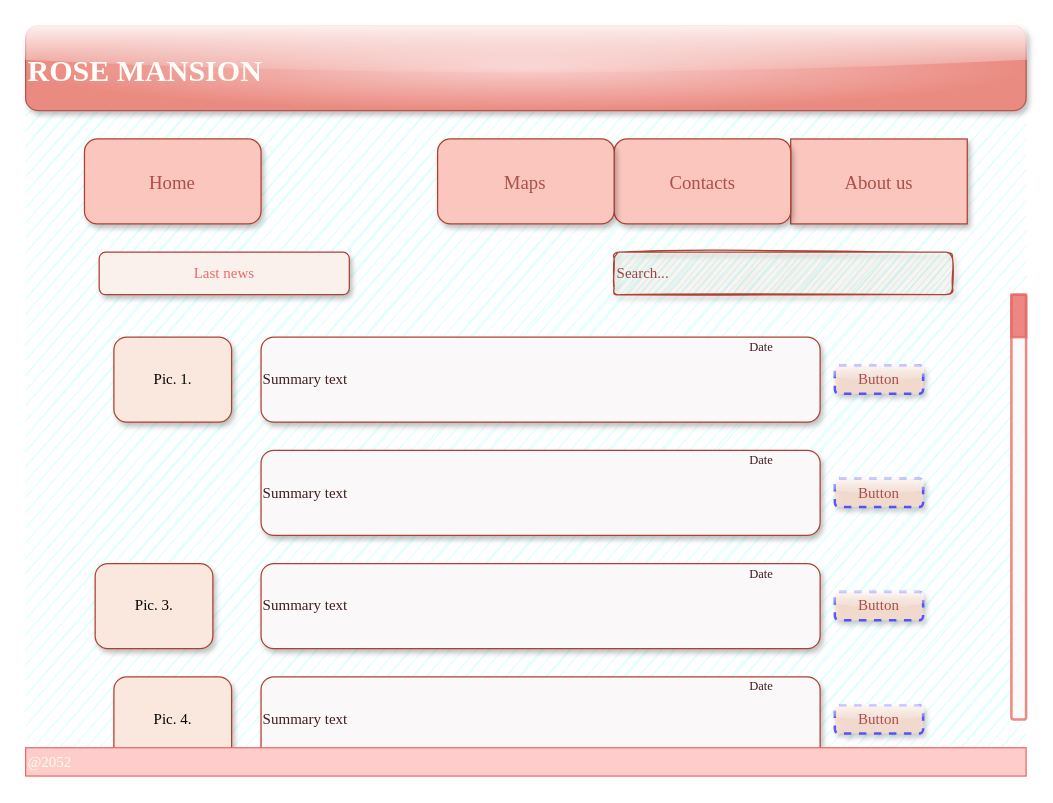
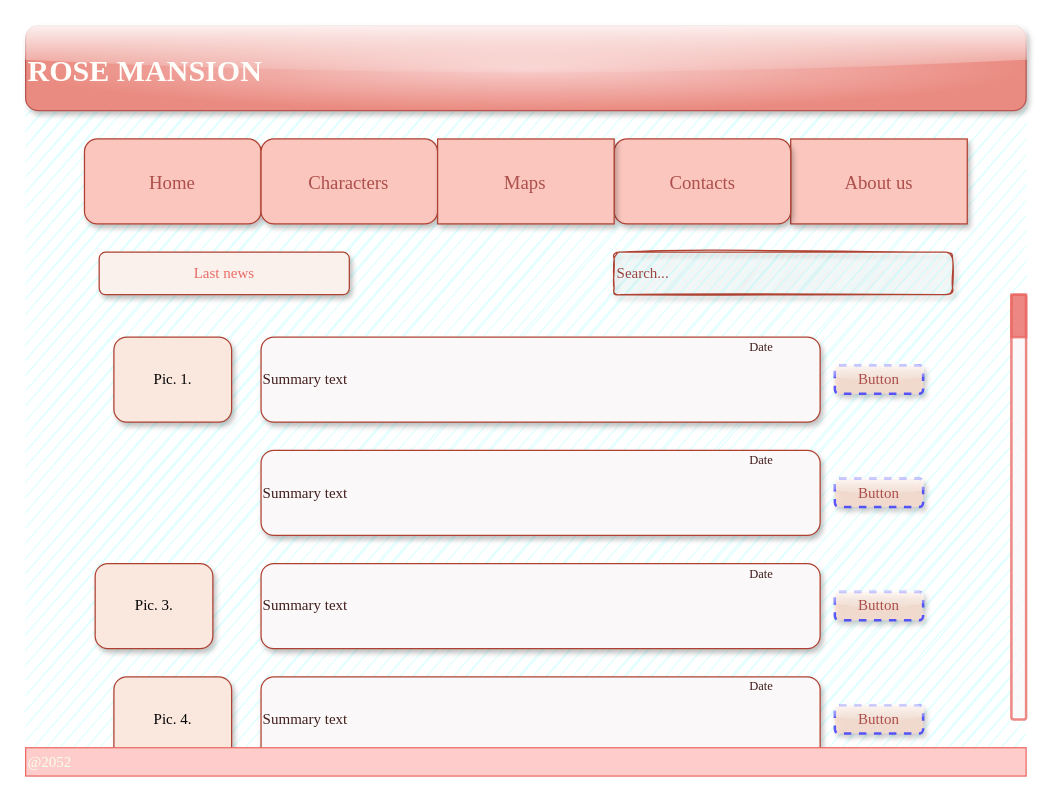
+ <mxCell id="5" value="Characters" style="rounded=1;whiteSpace=wrap;html=1;fillColor=#FAC6BE;strokeColor=#ae4132;sketch=0;shadow=1;fontFamily=Tahoma;fontSize=15;fontColor=#AD4F4C;movable=1;resizable=1;rotatable=1;deletable=1;editable=1;connectable=1;" vertex="1" parent="2"><mxGeometry x="188.235" y="90.566" width="141.176" height="67.925" as="geometry" /></mxCell>
- <mxCell id="8" value="Maps" style="rounded=1;whiteSpace=wrap;html=1;fillColor=#FAC6BE;strokeColor=#ae4132;sketch=0;shadow=1;fontFamily=Tahoma;fontSize=15;fontColor=#AD4F4C;movable=1;resizable=1;rotatable=1;deletable=1;editable=1;connectable=1;" vertex="1" parent="2"><mxGeometry x="329.412" y="90.566" width="141.176" height="67.925" as="geometry" /></mxCell>
+ <mxCell id="8" value="Maps" style="whiteSpace=wrap;html=1;fillColor=#FAC6BE;strokeColor=#ae4132;sketch=0;shadow=1;fontFamily=Tahoma;fontSize=15;fontColor=#AD4F4C;movable=1;resizable=1;rotatable=1;deletable=1;editable=1;connectable=1;rounded=0;" vertex="1" parent="2"><mxGeometry x="329.412" y="90.566" width="141.176" height="67.925" as="geometry" /></mxCell>
- <mxCell id="9" value="&lt;div style=&quot;&quot;&gt;&lt;span style=&quot;background-color: initial;&quot;&gt;&lt;font color=&quot;#994643&quot;&gt;Search...&lt;/font&gt;&lt;span style=&quot;&quot;&gt;&#09;&lt;/span&gt;&lt;span style=&quot;&quot;&gt;&#09;&lt;/span&gt;&lt;span style=&quot;&quot;&gt;&#09;&lt;/span&gt;&lt;span style=&quot;&quot;&gt;&#09;&lt;/span&gt;&lt;span style=&quot;&quot;&gt;&#09;&lt;/span&gt;&lt;span style=&quot;&quot;&gt;&#09;&lt;/span&gt;&lt;span style=&quot;&quot;&gt;&#09;&lt;/span&gt;&lt;/span&gt;&lt;/div&gt;" style="rounded=1;whiteSpace=wrap;html=1;strokeColor=#ae4132;align=left;fillColor=#d5e8d4;sketch=1;shadow=1;fontFamily=Tahoma;movable=1;resizable=1;rotatable=1;deletable=1;editable=1;connectable=1;" vertex="1" parent="2"><mxGeometry x="470.588" y="181.132" width="270.588" height="33.962" as="geometry" /></mxCell>
+ <mxCell id="9" value="&lt;div style=&quot;&quot;&gt;&lt;span style=&quot;background-color: initial;&quot;&gt;&lt;font color=&quot;#994643&quot;&gt;Search...&lt;/font&gt;&lt;span style=&quot;&quot;&gt;&#09;&lt;/span&gt;&lt;span style=&quot;&quot;&gt;&#09;&lt;/span&gt;&lt;span style=&quot;&quot;&gt;&#09;&lt;/span&gt;&lt;span style=&quot;&quot;&gt;&#09;&lt;/span&gt;&lt;span style=&quot;&quot;&gt;&#09;&lt;/span&gt;&lt;span style=&quot;&quot;&gt;&#09;&lt;/span&gt;&lt;span style=&quot;&quot;&gt;&#09;&lt;/span&gt;&lt;/span&gt;&lt;/div&gt;" style="rounded=1;whiteSpace=wrap;html=1;strokeColor=#ae4132;align=left;fillColor=#D9FFFF;sketch=1;shadow=1;fontFamily=Tahoma;movable=1;resizable=1;rotatable=1;deletable=1;editable=1;connectable=1;" vertex="1" parent="2"><mxGeometry x="470.588" y="181.132" width="270.588" height="33.962" as="geometry" /></mxCell>
